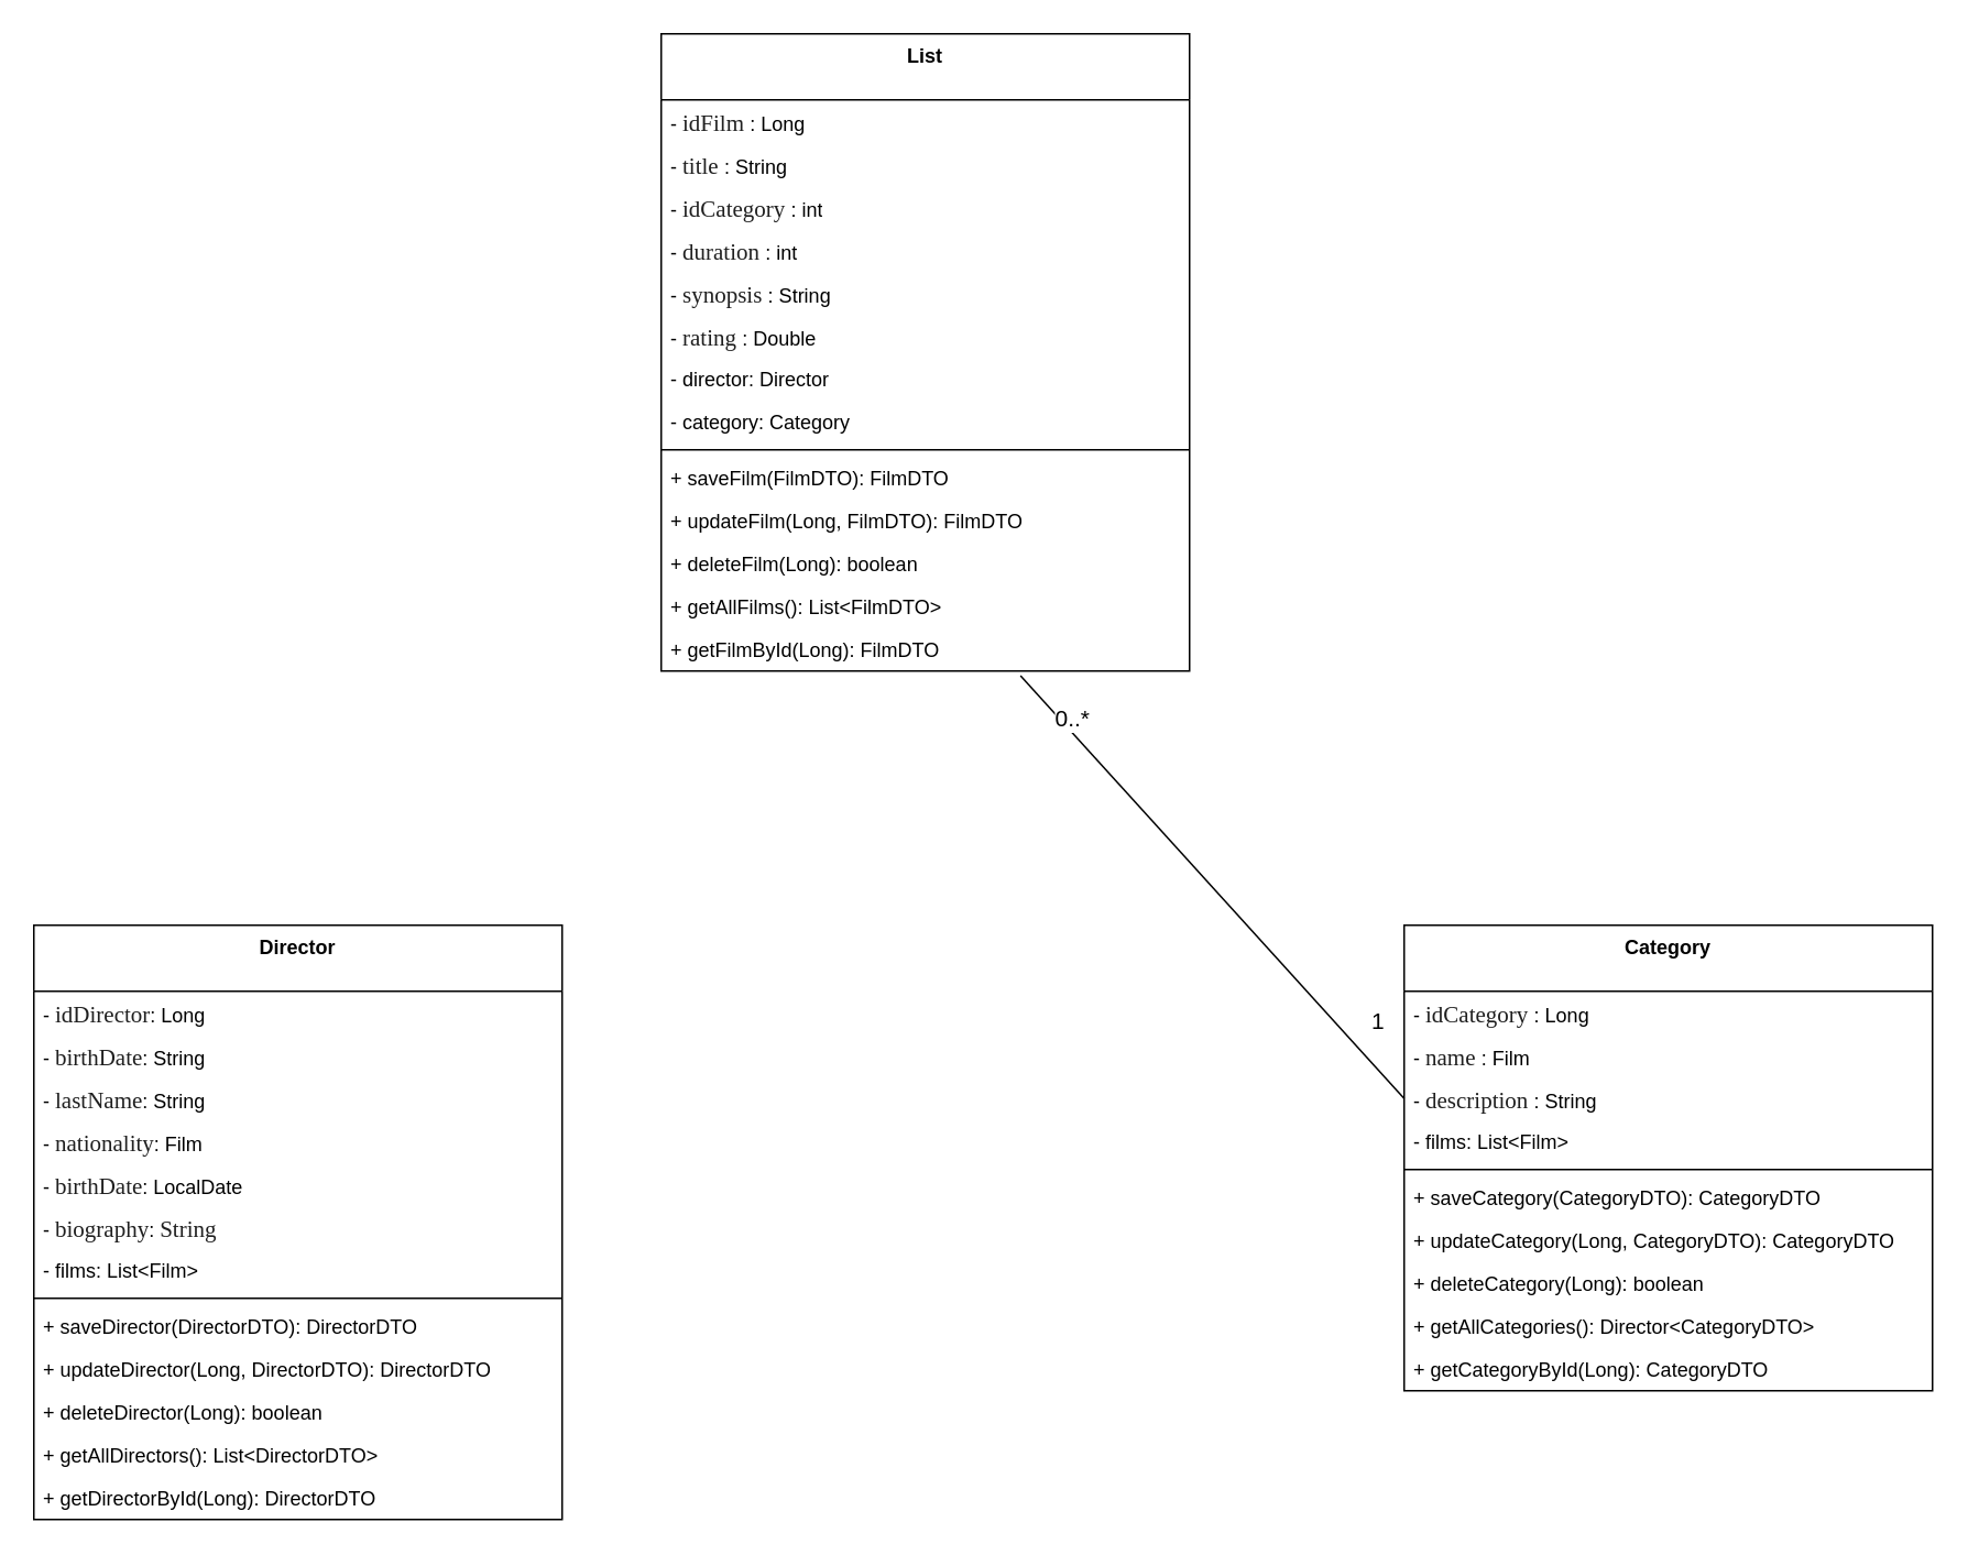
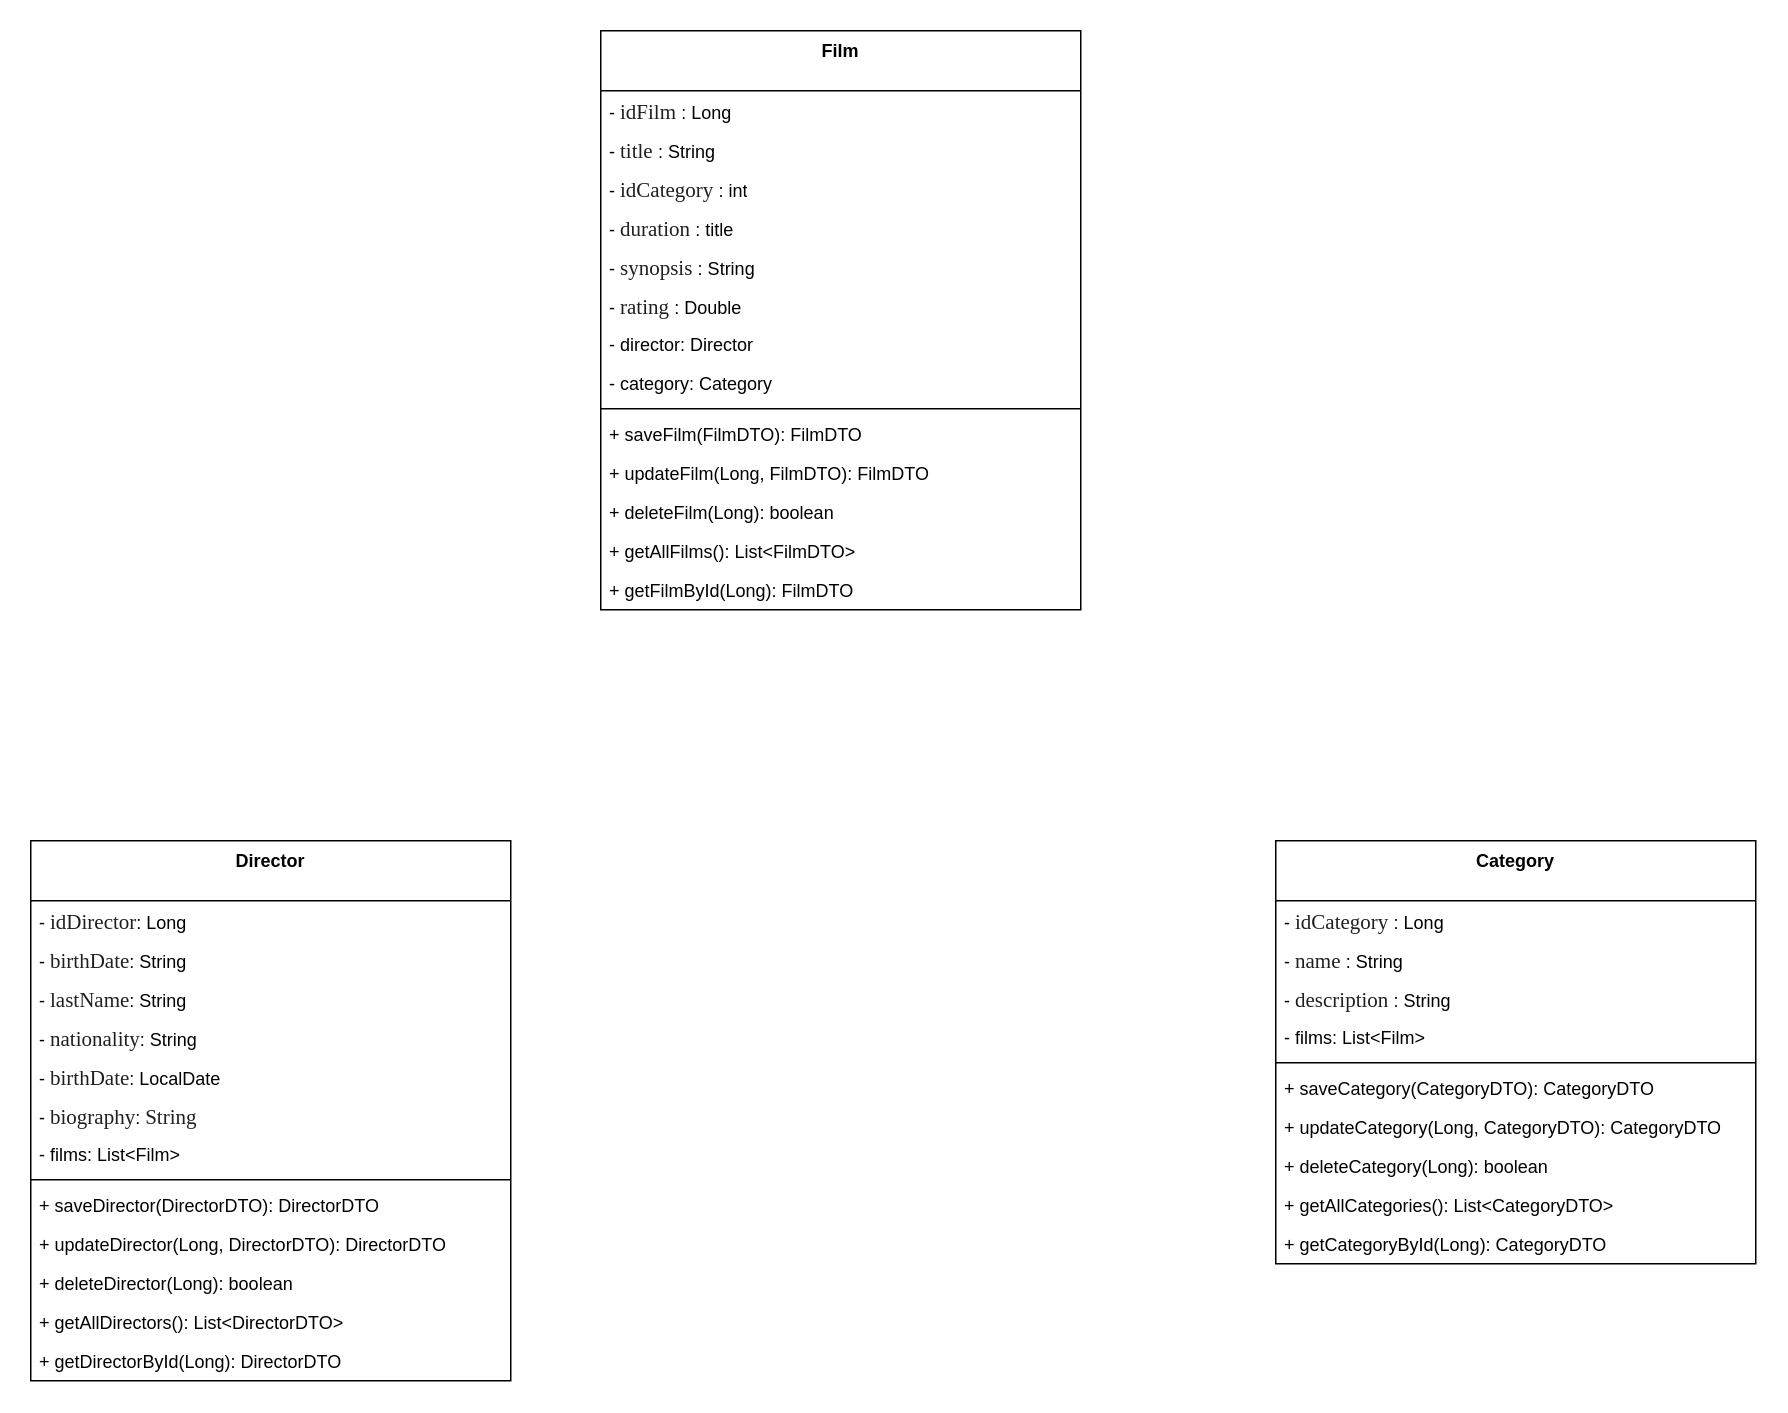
- <mxCell id="27" value="&lt;div&gt;List&lt;/div&gt;" style="swimlane;fontStyle=1;align=center;verticalAlign=top;childLayout=stackLayout;horizontal=1;startSize=40;horizontalStack=0;resizeParent=1;resizeParentMax=0;resizeLast=0;collapsible=1;marginBottom=0;whiteSpace=wrap;html=1;" parent="1" vertex="1"><mxGeometry x="400" y="20" width="320" height="386" as="geometry" /></mxCell>
+ <mxCell id="27" value="&lt;div&gt;Film&lt;/div&gt;" style="swimlane;fontStyle=1;align=center;verticalAlign=top;childLayout=stackLayout;horizontal=1;startSize=40;horizontalStack=0;resizeParent=1;resizeParentMax=0;resizeLast=0;collapsible=1;marginBottom=0;whiteSpace=wrap;html=1;" parent="1" vertex="1"><mxGeometry x="400" y="20" width="320" height="386" as="geometry" /></mxCell>
- <mxCell id="31" value="-&amp;nbsp;&lt;span style=&quot;color: rgba(0, 0, 0, 0.88); font-family: &amp;quot;Nunito Sans&amp;quot;, &amp;quot;sans-serif&amp;quot;; font-size: 14px; background-color: rgb(255, 255, 255);&quot;&gt;duration&amp;nbsp;&lt;/span&gt;: int" style="text;strokeColor=none;fillColor=none;align=left;verticalAlign=top;spacingLeft=4;spacingRight=4;overflow=hidden;rotatable=0;points=[[0,0.5],[1,0.5]];portConstraint=eastwest;whiteSpace=wrap;html=1;" parent="27" vertex="1"><mxGeometry y="118" width="320" height="26" as="geometry" /></mxCell>
+ <mxCell id="31" value="-&amp;nbsp;&lt;span style=&quot;color: rgba(0, 0, 0, 0.88); font-family: &amp;quot;Nunito Sans&amp;quot;, &amp;quot;sans-serif&amp;quot;; font-size: 14px; background-color: rgb(255, 255, 255);&quot;&gt;duration&amp;nbsp;&lt;/span&gt;: title" style="text;strokeColor=none;fillColor=none;align=left;verticalAlign=top;spacingLeft=4;spacingRight=4;overflow=hidden;rotatable=0;points=[[0,0.5],[1,0.5]];portConstraint=eastwest;whiteSpace=wrap;html=1;" parent="27" vertex="1"><mxGeometry y="118" width="320" height="26" as="geometry" /></mxCell>
- <mxCell id="42" style="edgeStyle=none;html=1;exitX=0.68;exitY=1.106;exitDx=0;exitDy=0;entryX=0;entryY=0.5;entryDx=0;entryDy=0;endArrow=none;endFill=0;exitPerimeter=0;" parent="1" source="41" target="19" edge="1"><mxGeometry relative="1" as="geometry" /></mxCell>
- <mxCell id="43" value="&lt;font style=&quot;font-size: 14px;&quot;&gt;1&lt;/font&gt;" style="edgeLabel;html=1;align=center;verticalAlign=middle;resizable=0;points=[];" parent="42" vertex="1" connectable="0"><mxGeometry x="0.89" y="4" relative="1" as="geometry"><mxPoint x="-7" y="-31" as="offset" /></mxGeometry></mxCell>
- <mxCell id="44" value="&lt;font style=&quot;font-size: 14px;&quot;&gt;0..*&lt;/font&gt;" style="edgeLabel;html=1;align=center;verticalAlign=middle;resizable=0;points=[];" parent="42" vertex="1" connectable="0"><mxGeometry x="-0.936" y="-3" relative="1" as="geometry"><mxPoint x="26" y="16" as="offset" /></mxGeometry></mxCell>
- <mxCell id="18" value="-&amp;nbsp;&lt;span style=&quot;color: rgba(0, 0, 0, 0.88); font-family: &amp;quot;Nunito Sans&amp;quot;, &amp;quot;sans-serif&amp;quot;; font-size: 14px; background-color: rgb(255, 255, 255);&quot;&gt;name&amp;nbsp;&lt;/span&gt;: Film" style="text;strokeColor=none;fillColor=none;align=left;verticalAlign=top;spacingLeft=4;spacingRight=4;overflow=hidden;rotatable=0;points=[[0,0.5],[1,0.5]];portConstraint=eastwest;whiteSpace=wrap;html=1;" parent="16" vertex="1"><mxGeometry y="66" width="320" height="26" as="geometry" /></mxCell>
+ <mxCell id="18" value="-&amp;nbsp;&lt;span style=&quot;color: rgba(0, 0, 0, 0.88); font-family: &amp;quot;Nunito Sans&amp;quot;, &amp;quot;sans-serif&amp;quot;; font-size: 14px; background-color: rgb(255, 255, 255);&quot;&gt;name&amp;nbsp;&lt;/span&gt;: String" style="text;strokeColor=none;fillColor=none;align=left;verticalAlign=top;spacingLeft=4;spacingRight=4;overflow=hidden;rotatable=0;points=[[0,0.5],[1,0.5]];portConstraint=eastwest;whiteSpace=wrap;html=1;" parent="16" vertex="1"><mxGeometry y="66" width="320" height="26" as="geometry" /></mxCell>
- <mxCell id="6" value="-&amp;nbsp;&lt;span style=&quot;color: rgba(0, 0, 0, 0.88); font-family: &amp;quot;Nunito Sans&amp;quot;, &amp;quot;sans-serif&amp;quot;; font-size: 14px; background-color: rgb(255, 255, 255);&quot;&gt;nationality&lt;/span&gt;: Film" style="text;strokeColor=none;fillColor=none;align=left;verticalAlign=top;spacingLeft=4;spacingRight=4;overflow=hidden;rotatable=0;points=[[0,0.5],[1,0.5]];portConstraint=eastwest;whiteSpace=wrap;html=1;" parent="2" vertex="1"><mxGeometry y="118" width="320" height="26" as="geometry" /></mxCell>
+ <mxCell id="6" value="-&amp;nbsp;&lt;span style=&quot;color: rgba(0, 0, 0, 0.88); font-family: &amp;quot;Nunito Sans&amp;quot;, &amp;quot;sans-serif&amp;quot;; font-size: 14px; background-color: rgb(255, 255, 255);&quot;&gt;nationality&lt;/span&gt;: String" style="text;strokeColor=none;fillColor=none;align=left;verticalAlign=top;spacingLeft=4;spacingRight=4;overflow=hidden;rotatable=0;points=[[0,0.5],[1,0.5]];portConstraint=eastwest;whiteSpace=wrap;html=1;" parent="2" vertex="1"><mxGeometry y="118" width="320" height="26" as="geometry" /></mxCell>
- <mxCell id="25" value="&lt;div&gt;&lt;div&gt;&lt;div&gt;&lt;div&gt;&lt;font color=&quot;#000000&quot;&gt;+ getAllCategories(): Director&amp;lt;CategoryDTO&amp;gt;&lt;/font&gt;&lt;/div&gt;&lt;/div&gt;&lt;/div&gt;&lt;/div&gt;&lt;div&gt;&lt;br&gt;&lt;/div&gt;" style="text;strokeColor=none;fillColor=none;align=left;verticalAlign=top;spacingLeft=4;spacingRight=4;overflow=hidden;rotatable=0;points=[[0,0.5],[1,0.5]];portConstraint=eastwest;whiteSpace=wrap;html=1;" vertex="1" parent="16"><mxGeometry y="230" width="320" height="26" as="geometry" /></mxCell>
+ <mxCell id="25" value="&lt;div&gt;&lt;div&gt;&lt;div&gt;&lt;div&gt;&lt;font color=&quot;#000000&quot;&gt;+ getAllCategories(): List&amp;lt;CategoryDTO&amp;gt;&lt;/font&gt;&lt;/div&gt;&lt;/div&gt;&lt;/div&gt;&lt;/div&gt;&lt;div&gt;&lt;br&gt;&lt;/div&gt;" style="text;strokeColor=none;fillColor=none;align=left;verticalAlign=top;spacingLeft=4;spacingRight=4;overflow=hidden;rotatable=0;points=[[0,0.5],[1,0.5]];portConstraint=eastwest;whiteSpace=wrap;html=1;" vertex="1" parent="16"><mxGeometry y="230" width="320" height="26" as="geometry" /></mxCell>
